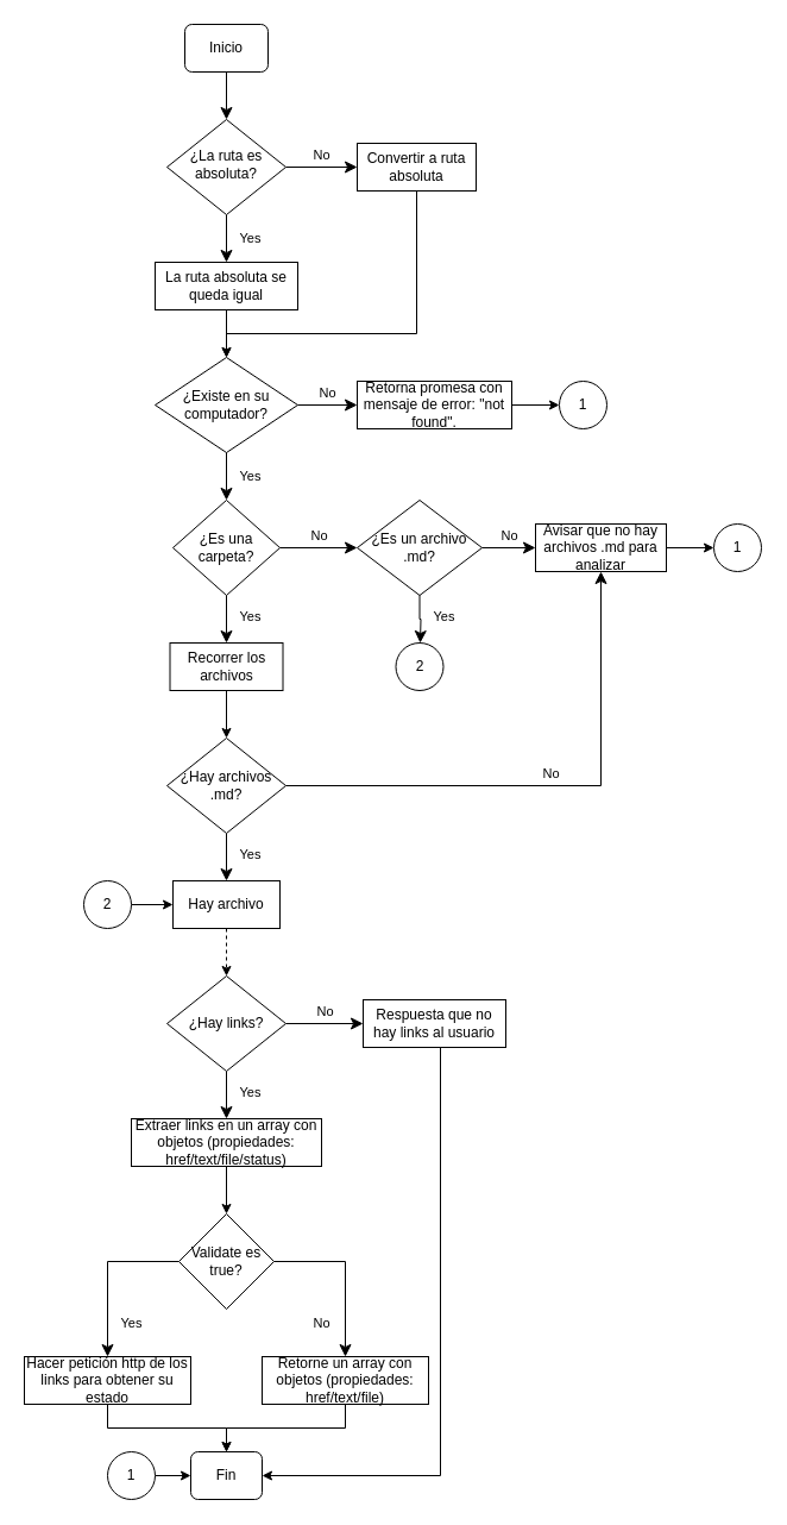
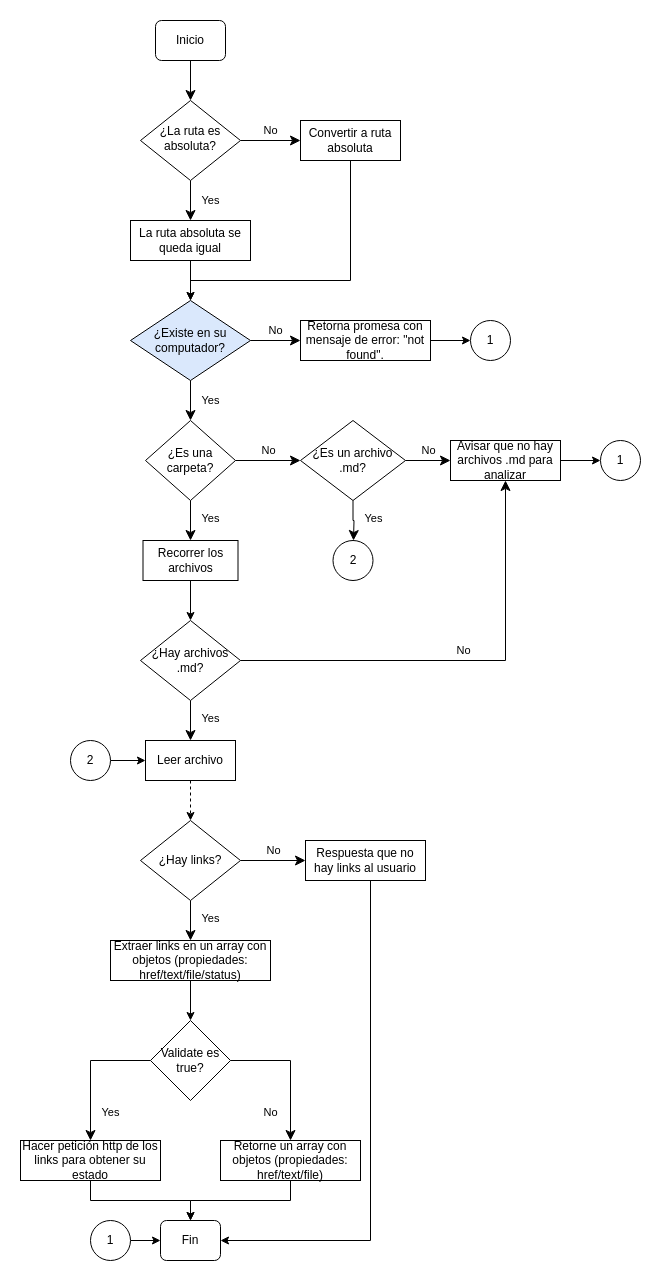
- <mxCell id="12" value="¿Existe en su computador?" style="rhombus;whiteSpace=wrap;html=1;" parent="1" vertex="1"><mxGeometry x="130" y="300" width="120" height="80" as="geometry" /></mxCell>
+ <mxCell id="12" value="¿Existe en su computador?" style="rhombus;whiteSpace=wrap;html=1;fillColor=#dae8fc;" parent="1" vertex="1"><mxGeometry x="130" y="300" width="120" height="80" as="geometry" /></mxCell>
- <mxCell id="17" value="Hay archivo" style="whiteSpace=wrap;html=1;" parent="1" vertex="1"><mxGeometry x="145" y="740" width="90" height="40" as="geometry" /></mxCell>
+ <mxCell id="17" value="Leer archivo" style="whiteSpace=wrap;html=1;" parent="1" vertex="1"><mxGeometry x="145" y="740" width="90" height="40" as="geometry" /></mxCell>
